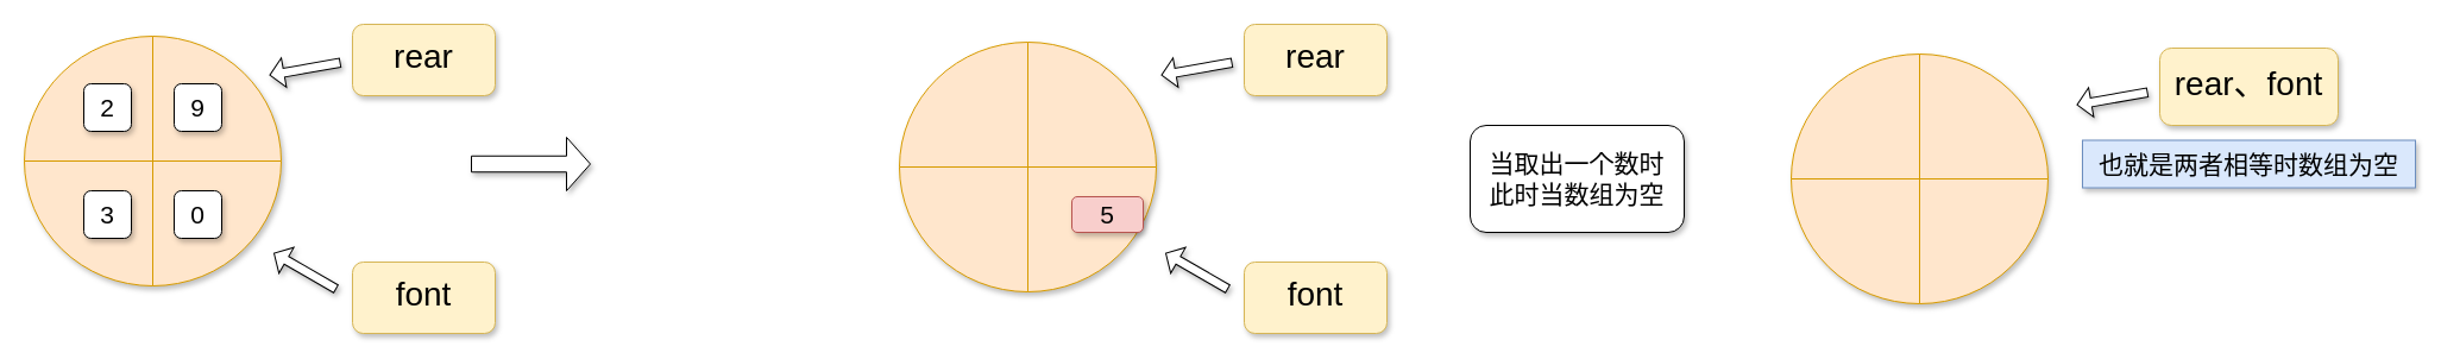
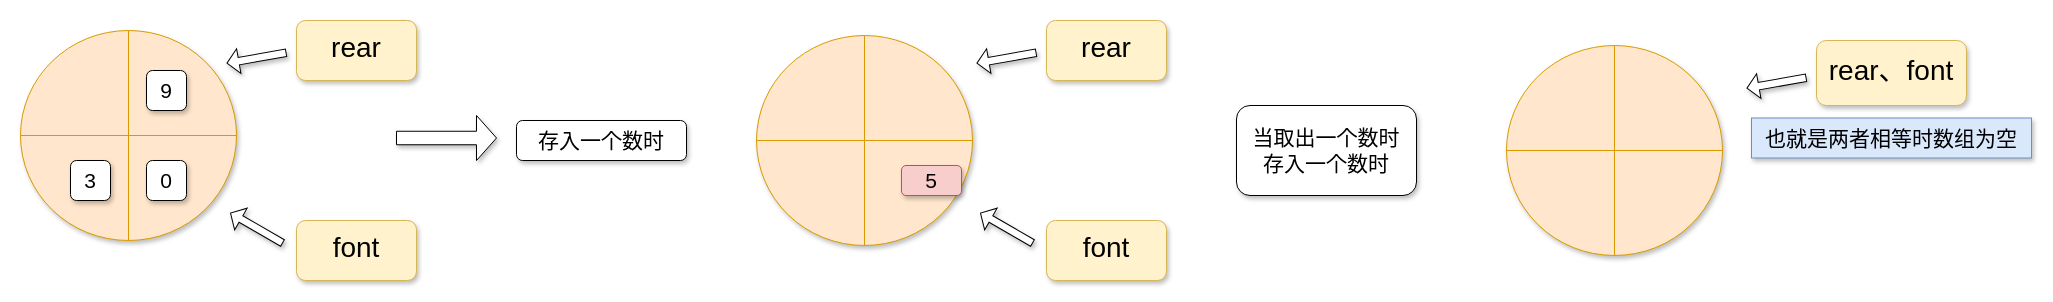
- <mxCell id="6" value="2" style="rounded=1;whiteSpace=wrap;html=1;shadow=1;strokeColor=#000000;strokeWidth=1;fillColor=#FFFFFF;gradientColor=none;fontSize=21;" vertex="1" parent="1"><mxGeometry x="70" y="70" width="40" height="40" as="geometry" /></mxCell>
+ <mxCell id="8" value="存入一个数时" style="rounded=1;whiteSpace=wrap;html=1;shadow=1;strokeColor=#000000;strokeWidth=1;fillColor=#FFFFFF;gradientColor=none;fontSize=21;" vertex="1" parent="1"><mxGeometry x="516" y="120" width="170" height="40" as="geometry" /></mxCell>
- <mxCell id="17" value="当取出一个数时&lt;br&gt;此时当数组为空" style="rounded=1;whiteSpace=wrap;html=1;shadow=1;strokeColor=#000000;strokeWidth=1;fillColor=#FFFFFF;gradientColor=none;fontSize=21;" vertex="1" parent="1"><mxGeometry x="1236" y="105" width="180" height="90" as="geometry" /></mxCell>
+ <mxCell id="17" value="当取出一个数时&lt;br&gt;存入一个数时" style="rounded=1;whiteSpace=wrap;html=1;shadow=1;strokeColor=#000000;strokeWidth=1;fillColor=#FFFFFF;gradientColor=none;fontSize=21;" vertex="1" parent="1"><mxGeometry x="1236" y="105" width="180" height="90" as="geometry" /></mxCell>
